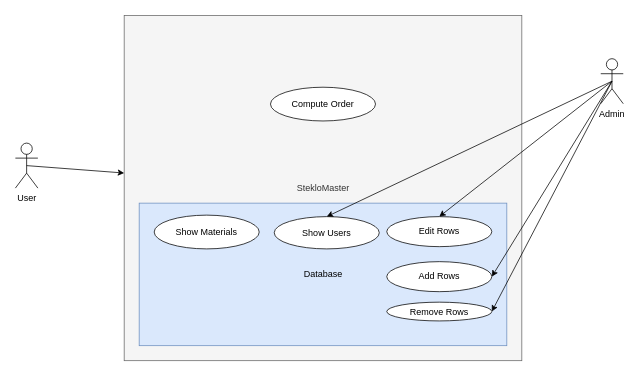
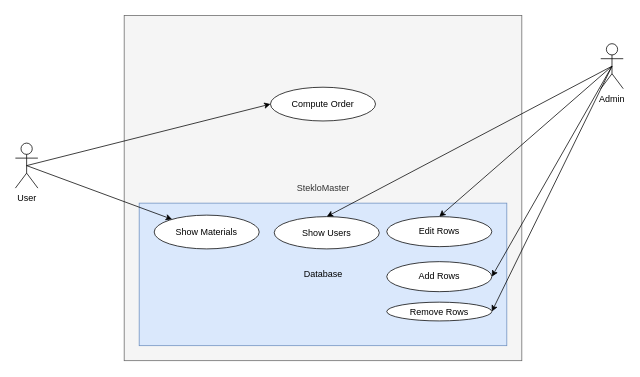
- <mxCell id="10" value="Admin" style="shape=umlActor;verticalLabelPosition=bottom;labelBackgroundColor=#ffffff;verticalAlign=top;html=1;" vertex="1" parent="1"><mxGeometry x="800.176" y="77.5" width="30" height="60" as="geometry" /></mxCell>
+ <mxCell id="10" value="Admin" style="shape=umlActor;verticalLabelPosition=bottom;labelBackgroundColor=#ffffff;verticalAlign=top;html=1;" vertex="1" parent="1"><mxGeometry x="800.176" y="57.5" width="30" height="60" as="geometry" /></mxCell>
+ <mxCell id="5" style="edgeStyle=none;rounded=0;orthogonalLoop=1;jettySize=auto;html=1;exitX=0.5;exitY=0.5;exitDx=0;exitDy=0;exitPerimeter=0;entryX=0;entryY=0.5;entryDx=0;entryDy=0;" edge="1" parent="1" source="6" target="17"><mxGeometry relative="1" as="geometry" /></mxCell>
- <mxCell id="4" style="rounded=0;orthogonalLoop=1;jettySize=auto;html=1;exitX=0.5;exitY=0.5;exitDx=0;exitDy=0;exitPerimeter=0;" edge="1" parent="1" source="6" target="2"><mxGeometry relative="1" as="geometry" /></mxCell>
+ <mxCell id="4" style="rounded=0;orthogonalLoop=1;jettySize=auto;html=1;exitX=0.5;exitY=0.5;exitDx=0;exitDy=0;exitPerimeter=0;" edge="1" parent="1" source="6" target="7"><mxGeometry relative="1" as="geometry" /></mxCell>
